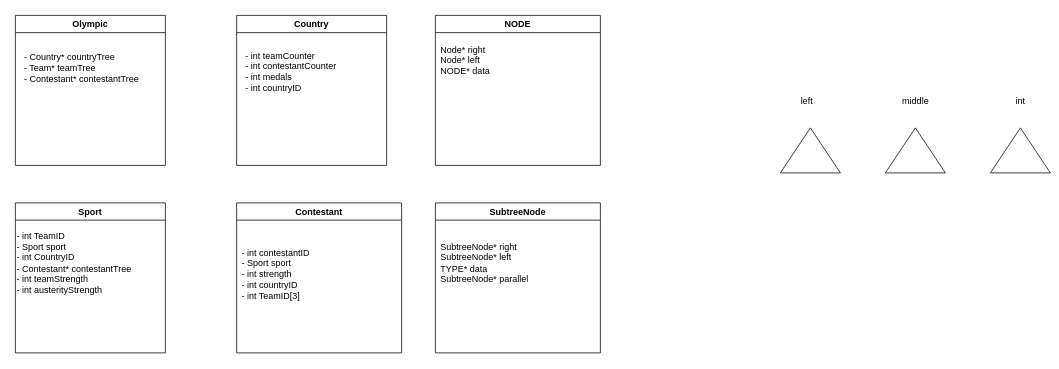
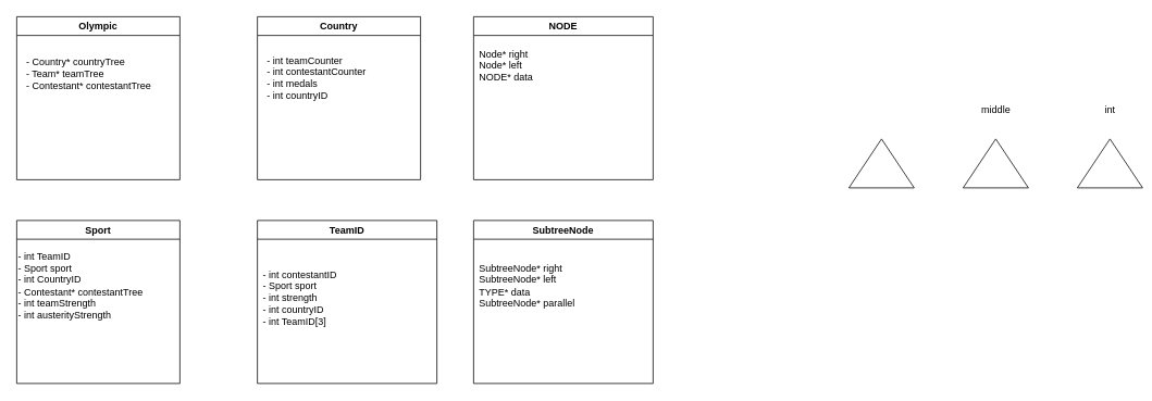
- <mxCell id="13" value="left" style="text;html=1;align=center;verticalAlign=middle;resizable=0;points=[];autosize=1;strokeColor=none;fillColor=none;" parent="1" vertex="1"><mxGeometry x="1055" y="120" width="40" height="30" as="geometry" /></mxCell>
- <mxCell id="8" value="Contestant" style="swimlane;whiteSpace=wrap;html=1;" parent="1" vertex="1"><mxGeometry x="315" y="270" width="220" height="200" as="geometry" /></mxCell>
+ <mxCell id="8" value="TeamID" style="swimlane;whiteSpace=wrap;html=1;" parent="1" vertex="1"><mxGeometry x="315" y="270" width="220" height="200" as="geometry" /></mxCell>
